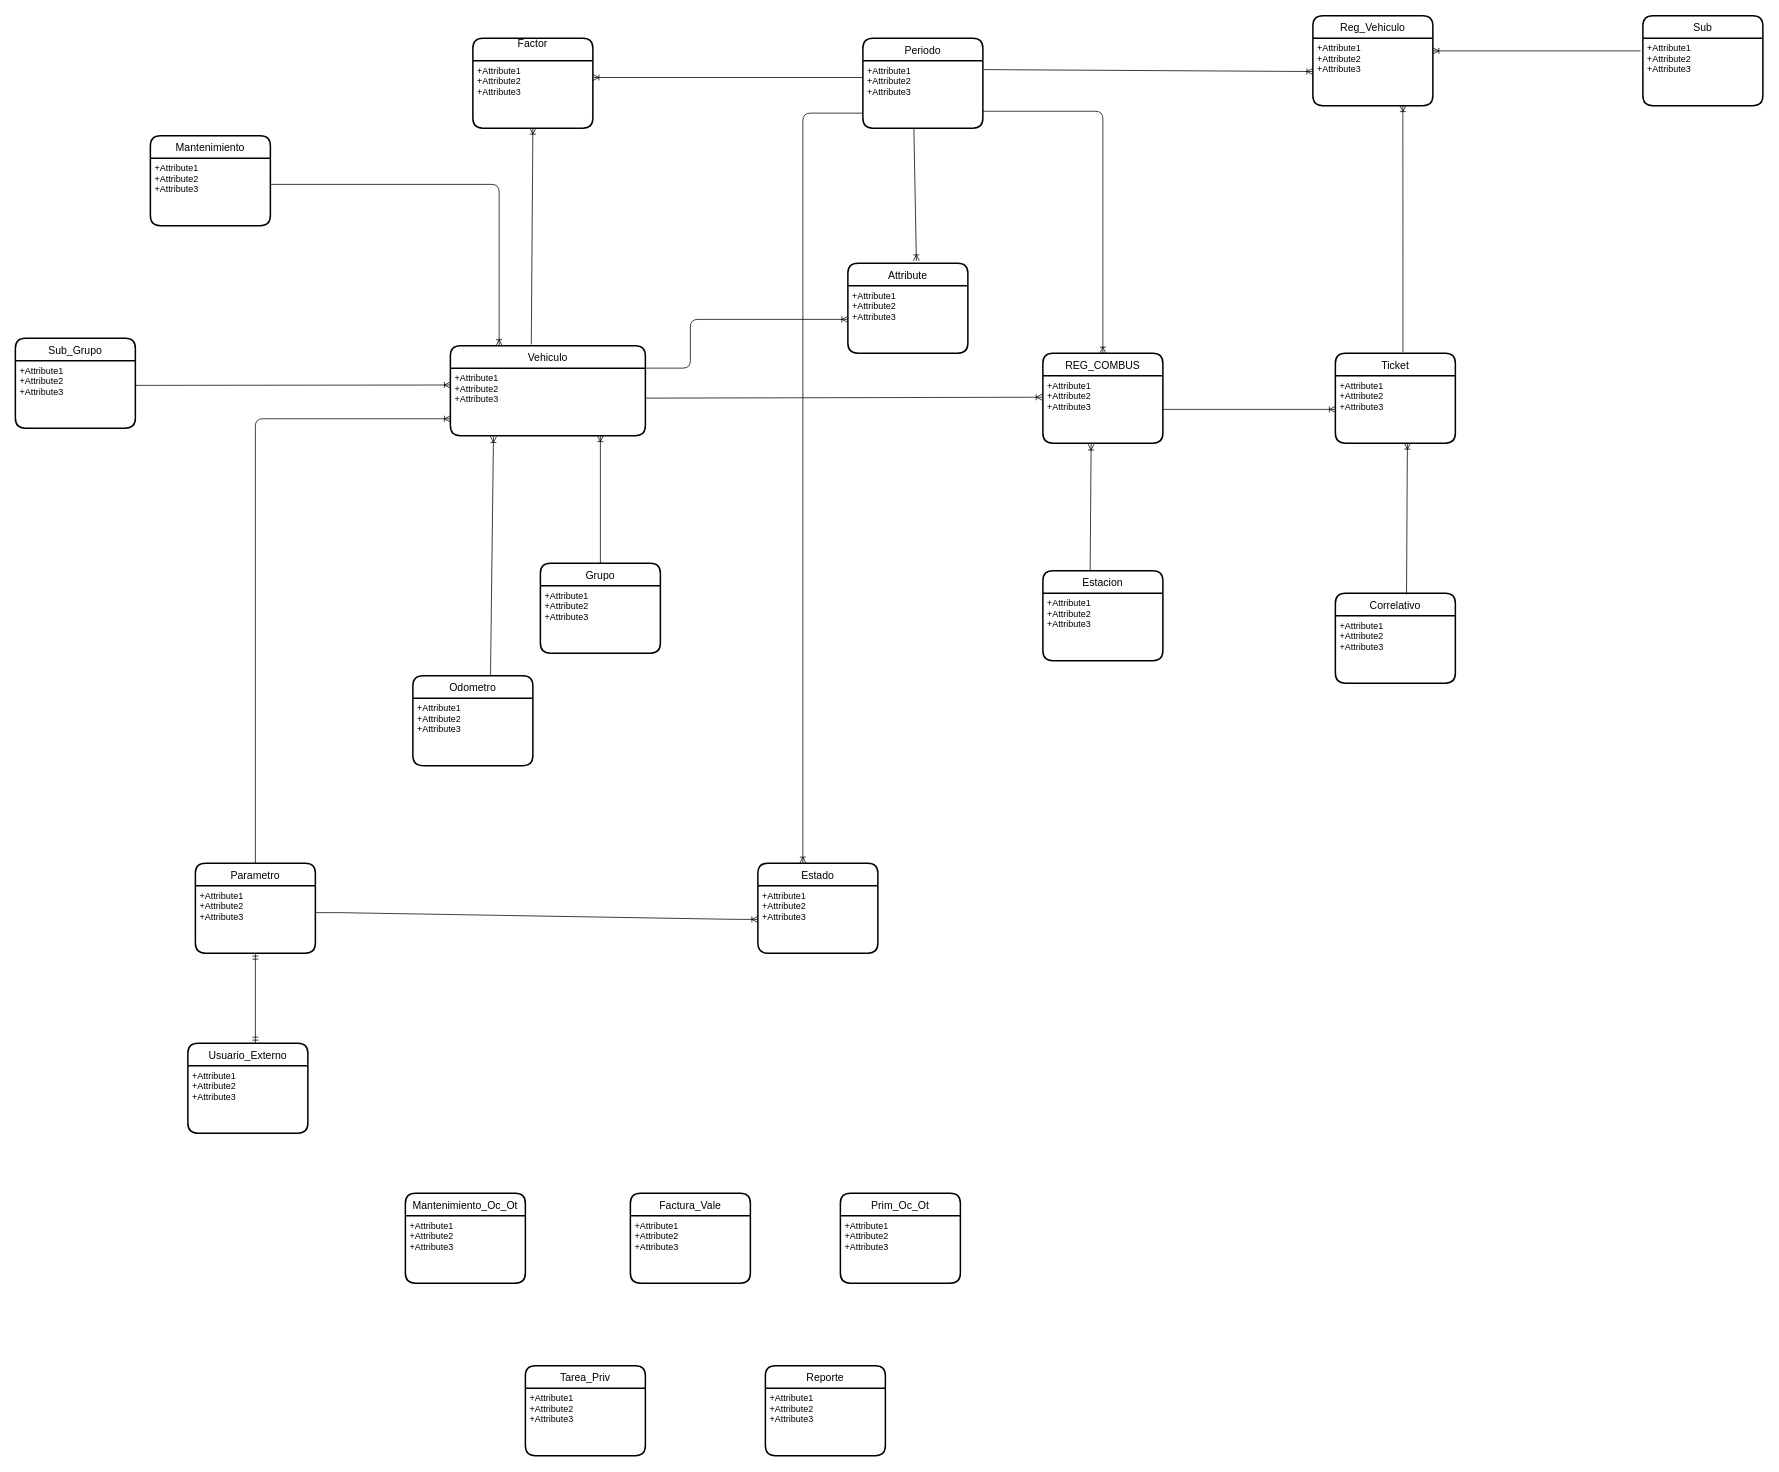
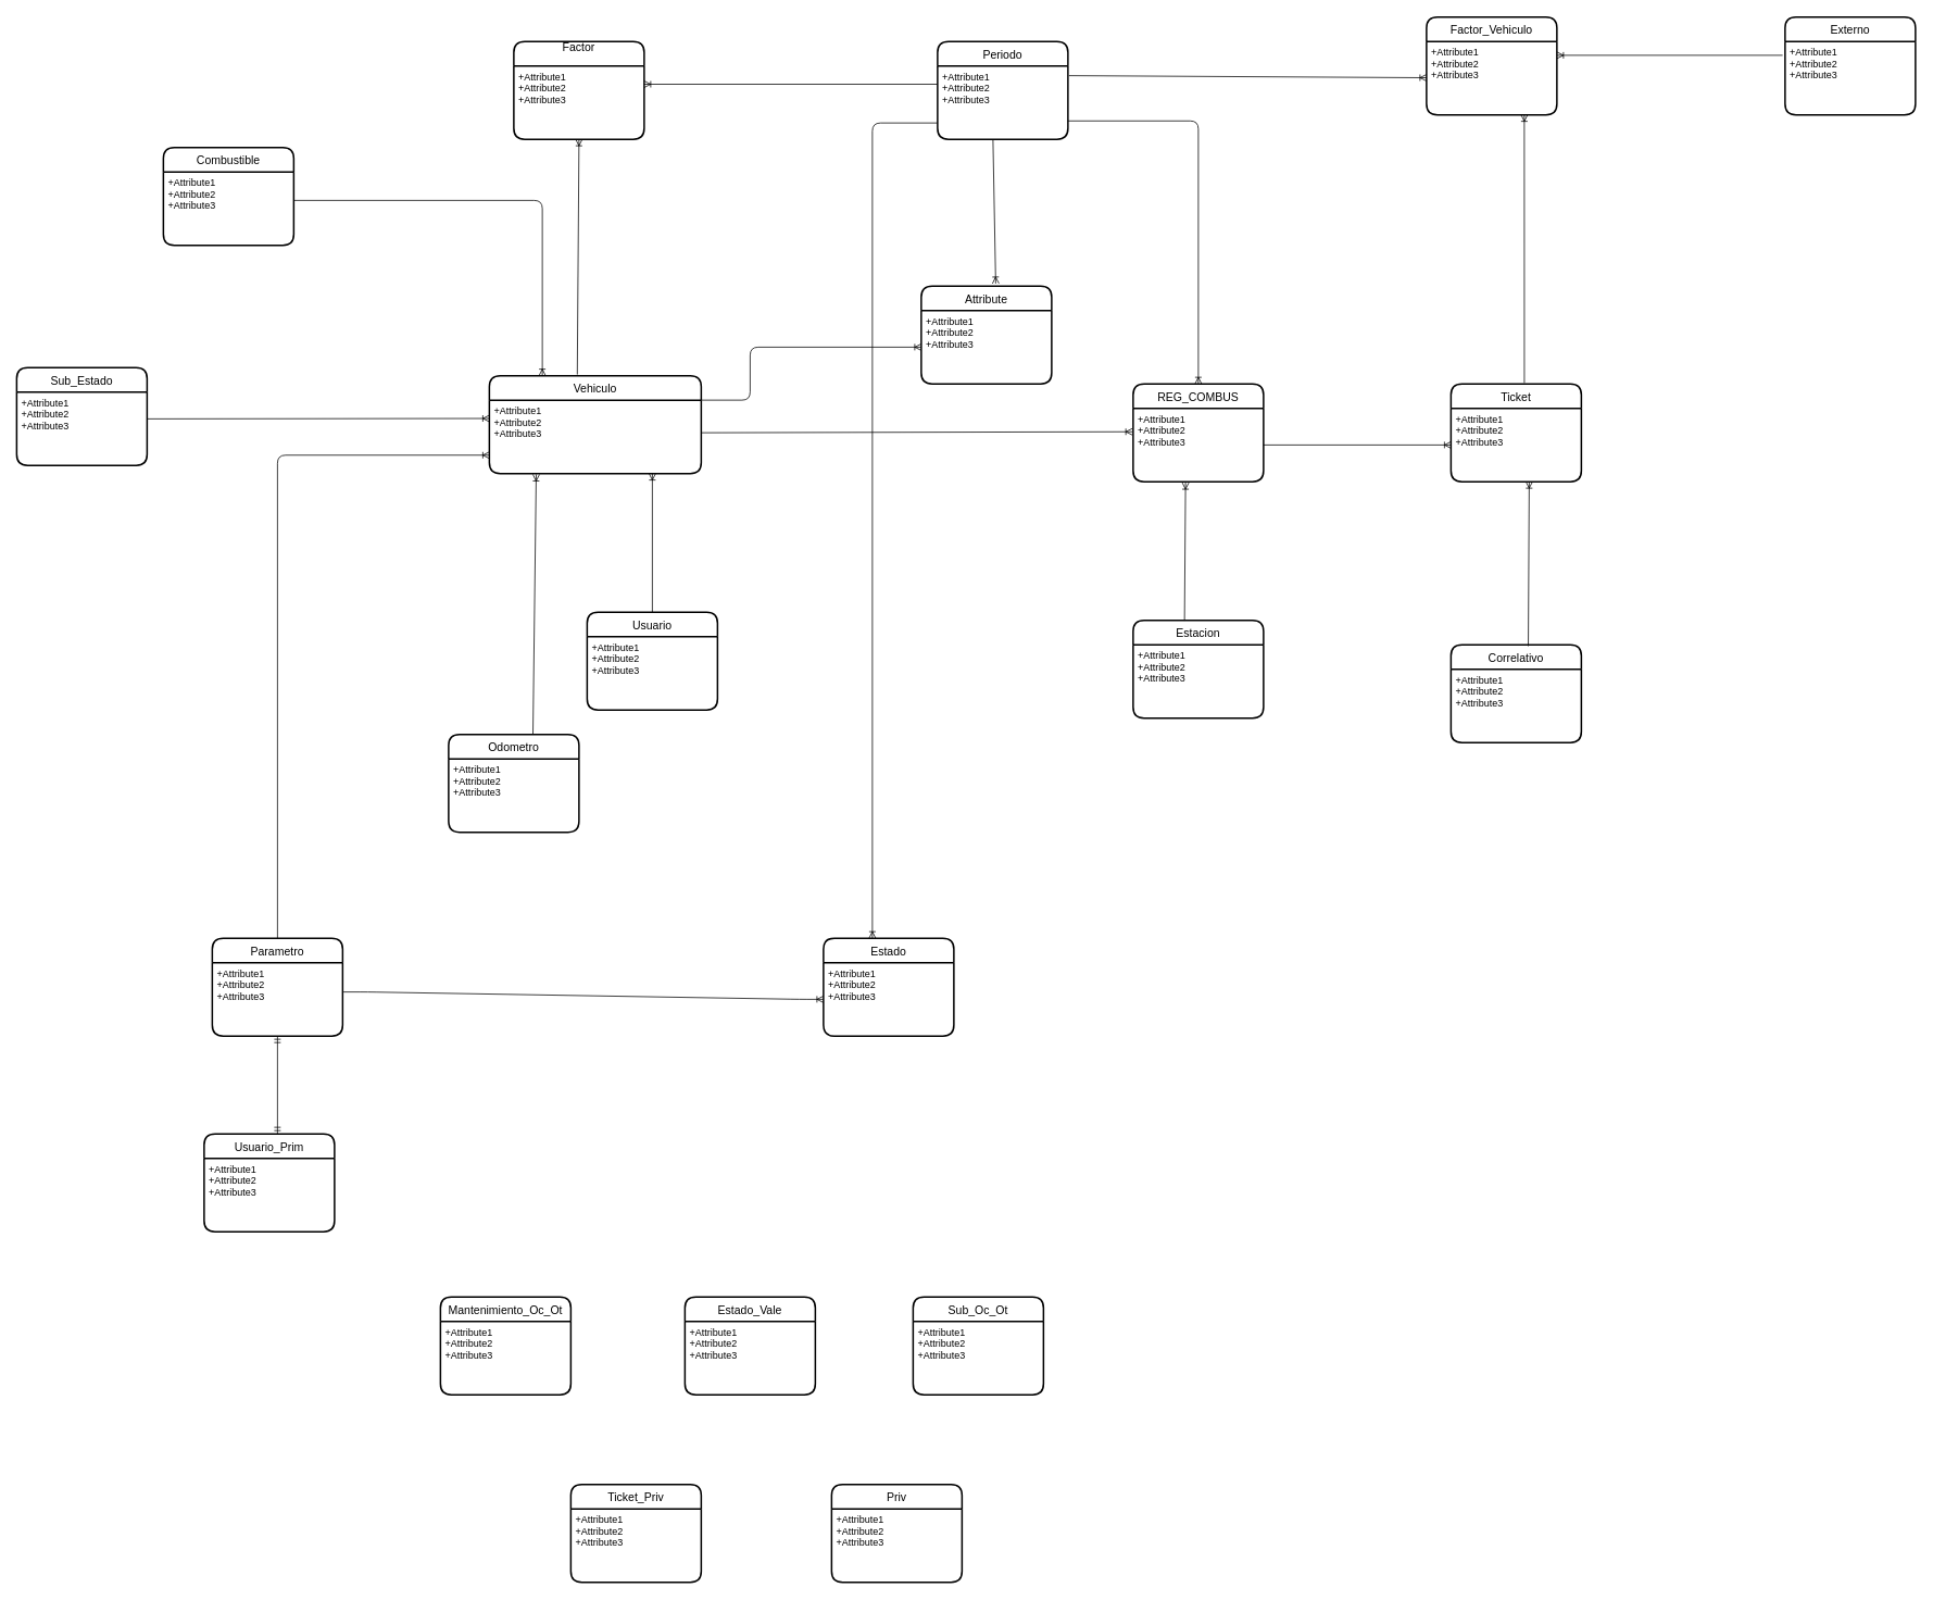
- <mxCell id="44" value="Reg_Vehiculo" style="swimlane;childLayout=stackLayout;horizontal=1;startSize=30;horizontalStack=0;rounded=1;fontSize=14;fontStyle=0;strokeWidth=2;resizeParent=0;resizeLast=1;shadow=0;dashed=0;align=center;" vertex="1" parent="1"><mxGeometry x="1750" width="160" height="120" as="geometry" y="20" /></mxCell>
+ <mxCell id="44" value="Factor_Vehiculo" style="swimlane;childLayout=stackLayout;horizontal=1;startSize=30;horizontalStack=0;rounded=1;fontSize=14;fontStyle=0;strokeWidth=2;resizeParent=0;resizeLast=1;shadow=0;dashed=0;align=center;" vertex="1" parent="1"><mxGeometry x="1750" width="160" height="120" as="geometry" y="20" /></mxCell>
- <mxCell id="51" value="Sub" style="swimlane;childLayout=stackLayout;horizontal=1;startSize=30;horizontalStack=0;rounded=1;fontSize=14;fontStyle=0;strokeWidth=2;resizeParent=0;resizeLast=1;shadow=0;dashed=0;align=center;" vertex="1" parent="1"><mxGeometry x="2190" width="160" height="120" as="geometry" y="20" /></mxCell>
+ <mxCell id="51" value="Externo" style="swimlane;childLayout=stackLayout;horizontal=1;startSize=30;horizontalStack=0;rounded=1;fontSize=14;fontStyle=0;strokeWidth=2;resizeParent=0;resizeLast=1;shadow=0;dashed=0;align=center;" vertex="1" parent="1"><mxGeometry x="2190" width="160" height="120" as="geometry" y="20" /></mxCell>
- <mxCell id="7" value="Mantenimiento" style="swimlane;childLayout=stackLayout;horizontal=1;startSize=30;horizontalStack=0;rounded=1;fontSize=14;fontStyle=0;strokeWidth=2;resizeParent=0;resizeLast=1;shadow=0;dashed=0;align=center;" vertex="1" parent="1"><mxGeometry x="200" y="180" width="160" height="120" as="geometry" /></mxCell>
+ <mxCell id="7" value="Combustible" style="swimlane;childLayout=stackLayout;horizontal=1;startSize=30;horizontalStack=0;rounded=1;fontSize=14;fontStyle=0;strokeWidth=2;resizeParent=0;resizeLast=1;shadow=0;dashed=0;align=center;" vertex="1" parent="1"><mxGeometry x="200" y="180" width="160" height="120" as="geometry" /></mxCell>
- <mxCell id="37" value="Sub_Grupo" style="swimlane;childLayout=stackLayout;horizontal=1;startSize=30;horizontalStack=0;rounded=1;fontSize=14;fontStyle=0;strokeWidth=2;resizeParent=0;resizeLast=1;shadow=0;dashed=0;align=center;" vertex="1" parent="1"><mxGeometry x="20" y="450" width="160" height="120" as="geometry" /></mxCell>
+ <mxCell id="37" value="Sub_Estado" style="swimlane;childLayout=stackLayout;horizontal=1;startSize=30;horizontalStack=0;rounded=1;fontSize=14;fontStyle=0;strokeWidth=2;resizeParent=0;resizeLast=1;shadow=0;dashed=0;align=center;" vertex="1" parent="1"><mxGeometry x="20" y="450" width="160" height="120" as="geometry" /></mxCell>
- <mxCell id="13" value="Grupo" style="swimlane;childLayout=stackLayout;horizontal=1;startSize=30;horizontalStack=0;rounded=1;fontSize=14;fontStyle=0;strokeWidth=2;resizeParent=0;resizeLast=1;shadow=0;dashed=0;align=center;" vertex="1" parent="1"><mxGeometry x="720" y="750" width="160" height="120" as="geometry" /></mxCell>
+ <mxCell id="13" value="Usuario" style="swimlane;childLayout=stackLayout;horizontal=1;startSize=30;horizontalStack=0;rounded=1;fontSize=14;fontStyle=0;strokeWidth=2;resizeParent=0;resizeLast=1;shadow=0;dashed=0;align=center;" vertex="1" parent="1"><mxGeometry x="720" y="750" width="160" height="120" as="geometry" /></mxCell>
- <mxCell id="31" value="Usuario_Externo" style="swimlane;childLayout=stackLayout;horizontal=1;startSize=30;horizontalStack=0;rounded=1;fontSize=14;fontStyle=0;strokeWidth=2;resizeParent=0;resizeLast=1;shadow=0;dashed=0;align=center;" vertex="1" parent="1"><mxGeometry x="250" y="1390" width="160" height="120" as="geometry" /></mxCell>
+ <mxCell id="31" value="Usuario_Prim" style="swimlane;childLayout=stackLayout;horizontal=1;startSize=30;horizontalStack=0;rounded=1;fontSize=14;fontStyle=0;strokeWidth=2;resizeParent=0;resizeLast=1;shadow=0;dashed=0;align=center;" vertex="1" parent="1"><mxGeometry x="250" y="1390" width="160" height="120" as="geometry" /></mxCell>
- <mxCell id="57" value="Factura_Vale" style="swimlane;childLayout=stackLayout;horizontal=1;startSize=30;horizontalStack=0;rounded=1;fontSize=14;fontStyle=0;strokeWidth=2;resizeParent=0;resizeLast=1;shadow=0;dashed=0;align=center;" vertex="1" parent="1"><mxGeometry x="840" y="1590" width="160" height="120" as="geometry" /></mxCell>
+ <mxCell id="57" value="Estado_Vale" style="swimlane;childLayout=stackLayout;horizontal=1;startSize=30;horizontalStack=0;rounded=1;fontSize=14;fontStyle=0;strokeWidth=2;resizeParent=0;resizeLast=1;shadow=0;dashed=0;align=center;" vertex="1" parent="1"><mxGeometry x="840" y="1590" width="160" height="120" as="geometry" /></mxCell>
- <mxCell id="59" value="Prim_Oc_Ot" style="swimlane;childLayout=stackLayout;horizontal=1;startSize=30;horizontalStack=0;rounded=1;fontSize=14;fontStyle=0;strokeWidth=2;resizeParent=0;resizeLast=1;shadow=0;dashed=0;align=center;" vertex="1" parent="1"><mxGeometry x="1120" y="1590" width="160" height="120" as="geometry" /></mxCell>
+ <mxCell id="59" value="Sub_Oc_Ot" style="swimlane;childLayout=stackLayout;horizontal=1;startSize=30;horizontalStack=0;rounded=1;fontSize=14;fontStyle=0;strokeWidth=2;resizeParent=0;resizeLast=1;shadow=0;dashed=0;align=center;" vertex="1" parent="1"><mxGeometry x="1120" y="1590" width="160" height="120" as="geometry" /></mxCell>
- <mxCell id="63" value="Tarea_Priv" style="swimlane;childLayout=stackLayout;horizontal=1;startSize=30;horizontalStack=0;rounded=1;fontSize=14;fontStyle=0;strokeWidth=2;resizeParent=0;resizeLast=1;shadow=0;dashed=0;align=center;" vertex="1" parent="1"><mxGeometry x="700" y="1820" width="160" height="120" as="geometry" /></mxCell>
+ <mxCell id="63" value="Ticket_Priv" style="swimlane;childLayout=stackLayout;horizontal=1;startSize=30;horizontalStack=0;rounded=1;fontSize=14;fontStyle=0;strokeWidth=2;resizeParent=0;resizeLast=1;shadow=0;dashed=0;align=center;" vertex="1" parent="1"><mxGeometry x="700" y="1820" width="160" height="120" as="geometry" /></mxCell>
- <mxCell id="61" value="Reporte" style="swimlane;childLayout=stackLayout;horizontal=1;startSize=30;horizontalStack=0;rounded=1;fontSize=14;fontStyle=0;strokeWidth=2;resizeParent=0;resizeLast=1;shadow=0;dashed=0;align=center;" vertex="1" parent="1"><mxGeometry x="1020" y="1820" width="160" height="120" as="geometry" /></mxCell>
+ <mxCell id="61" value="Priv" style="swimlane;childLayout=stackLayout;horizontal=1;startSize=30;horizontalStack=0;rounded=1;fontSize=14;fontStyle=0;strokeWidth=2;resizeParent=0;resizeLast=1;shadow=0;dashed=0;align=center;" vertex="1" parent="1"><mxGeometry x="1020" y="1820" width="160" height="120" as="geometry" /></mxCell>
